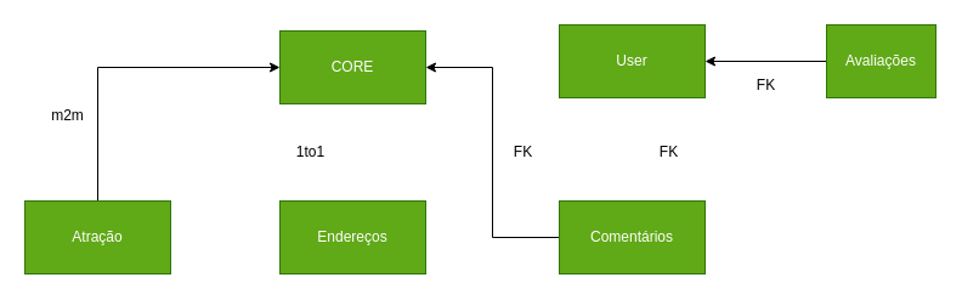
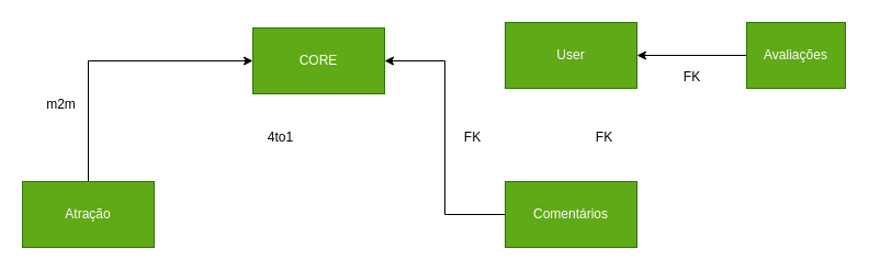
- <mxCell id="7" value="1to1" style="text;html=1;align=center;verticalAlign=middle;resizable=0;points=[];autosize=1;strokeColor=none;fillColor=none;" parent="1" vertex="1"><mxGeometry x="230" y="110" width="50" height="30" as="geometry" /></mxCell>
+ <mxCell id="7" value="4to1" style="text;html=1;align=center;verticalAlign=middle;resizable=0;points=[];autosize=1;strokeColor=none;fillColor=none;" parent="1" vertex="1"><mxGeometry x="230" y="110" width="50" height="30" as="geometry" /></mxCell>
- <mxCell id="6" value="Endereços" style="rounded=0;whiteSpace=wrap;html=1;fillColor=#60a917;fontColor=#ffffff;strokeColor=#2D7600;" parent="1" vertex="1"><mxGeometry x="230" y="165" width="120" height="60" as="geometry" /></mxCell>
